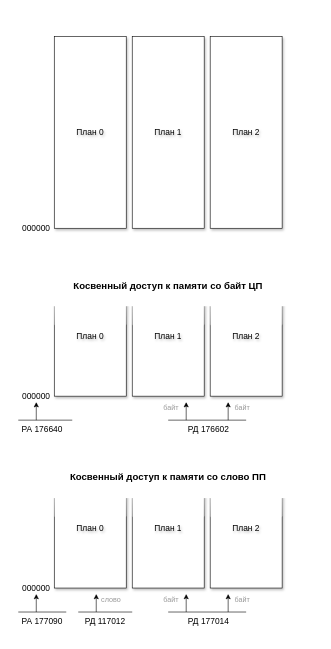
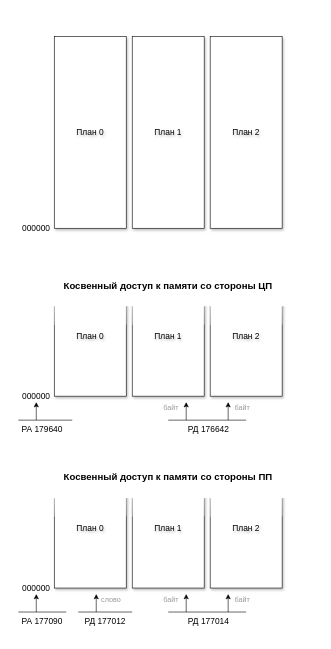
- <mxCell id="27" value="Косвенный доступ к памяти со байт ЦП" style="text;html=1;align=center;verticalAlign=middle;whiteSpace=wrap;rounded=0;fontSize=16;fontStyle=1;fillColor=default;" vertex="1" parent="1"><mxGeometry x="70" y="440" width="420" height="70" as="geometry" /></mxCell>
+ <mxCell id="27" value="Косвенный доступ к памяти со стороны ЦП" style="text;html=1;align=center;verticalAlign=middle;whiteSpace=wrap;rounded=0;fontSize=16;fontStyle=1;fillColor=default;" vertex="1" parent="1"><mxGeometry x="70" y="440" width="420" height="70" as="geometry" /></mxCell>
- <mxCell id="22" value="РА 176640" style="text;html=1;align=center;verticalAlign=middle;whiteSpace=wrap;rounded=0;fontSize=14;" vertex="1" parent="1"><mxGeometry x="30" y="700" width="80" height="30" as="geometry" /></mxCell>
+ <mxCell id="22" value="РА 179640" style="text;html=1;align=center;verticalAlign=middle;whiteSpace=wrap;rounded=0;fontSize=14;" vertex="1" parent="1"><mxGeometry x="30" y="700" width="80" height="30" as="geometry" /></mxCell>
- <mxCell id="24" value="РД 176602" style="text;html=1;align=center;verticalAlign=middle;whiteSpace=wrap;rounded=0;fontSize=14;" vertex="1" parent="1"><mxGeometry x="295" y="700" width="105" height="30" as="geometry" /></mxCell>
+ <mxCell id="24" value="РД 176642" style="text;html=1;align=center;verticalAlign=middle;whiteSpace=wrap;rounded=0;fontSize=14;" vertex="1" parent="1"><mxGeometry x="295" y="700" width="105" height="30" as="geometry" /></mxCell>
- <mxCell id="44" value="Косвенный доступ к памяти со слово ПП" style="text;html=1;align=center;verticalAlign=middle;whiteSpace=wrap;rounded=0;fontSize=16;fontStyle=1;fillColor=default;" vertex="1" parent="1"><mxGeometry x="70" y="760" width="420" height="70" as="geometry" /></mxCell>
+ <mxCell id="44" value="Косвенный доступ к памяти со стороны ПП" style="text;html=1;align=center;verticalAlign=middle;whiteSpace=wrap;rounded=0;fontSize=16;fontStyle=1;fillColor=default;" vertex="1" parent="1"><mxGeometry x="70" y="760" width="420" height="70" as="geometry" /></mxCell>
- <mxCell id="48" value="РД 117012" style="text;html=1;align=center;verticalAlign=middle;whiteSpace=wrap;rounded=0;fontSize=14;" vertex="1" parent="1"><mxGeometry x="130" y="1020" width="90" height="30" as="geometry" /></mxCell>
+ <mxCell id="48" value="РД 177012" style="text;html=1;align=center;verticalAlign=middle;whiteSpace=wrap;rounded=0;fontSize=14;" vertex="1" parent="1"><mxGeometry x="130" y="1020" width="90" height="30" as="geometry" /></mxCell>
